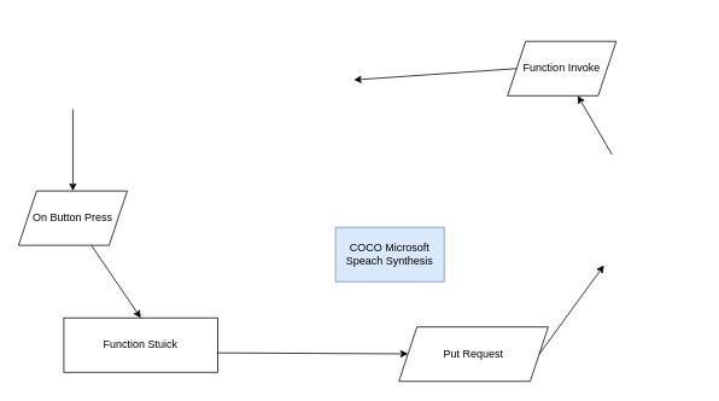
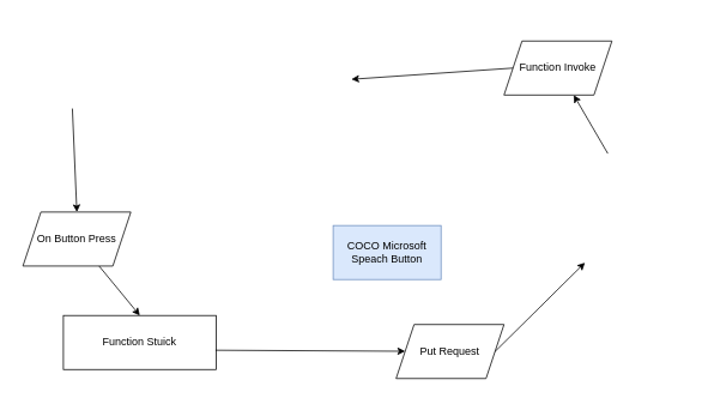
- <mxCell id="12" value="On Button Press" style="shape=parallelogram;perimeter=parallelogramPerimeter;whiteSpace=wrap;html=1;fixedSize=1;" parent="1" vertex="1"><mxGeometry x="20" y="210" width="120" height="60" as="geometry" /></mxCell>
+ <mxCell id="12" value="On Button Press" style="shape=parallelogram;perimeter=parallelogramPerimeter;whiteSpace=wrap;html=1;fixedSize=1;" parent="1" vertex="1"><mxGeometry x="25" y="235" width="120" height="60" as="geometry" /></mxCell>
- <mxCell id="8" value="COCO Microsoft&lt;br&gt;Speach Synthesis" style="rounded=0;whiteSpace=wrap;html=1;fillColor=#dae8fc;strokeColor=#6c8ebf;" parent="1" vertex="1"><mxGeometry x="370" y="250" width="120" height="60" as="geometry" /></mxCell>
+ <mxCell id="8" value="COCO Microsoft&lt;br&gt;Speach Button" style="rounded=0;whiteSpace=wrap;html=1;fillColor=#dae8fc;strokeColor=#6c8ebf;" parent="1" vertex="1"><mxGeometry x="370" y="250" width="120" height="60" as="geometry" /></mxCell>
- <mxCell id="14" value="Put Request" style="shape=parallelogram;perimeter=parallelogramPerimeter;whiteSpace=wrap;html=1;fixedSize=1;" parent="1" vertex="1"><mxGeometry x="440" y="360" width="165" height="60" as="geometry" /></mxCell>
+ <mxCell id="14" value="Put Request" style="shape=parallelogram;perimeter=parallelogramPerimeter;whiteSpace=wrap;html=1;fixedSize=1;" parent="1" vertex="1"><mxGeometry x="440" y="360" width="120" height="60" as="geometry" /></mxCell>
